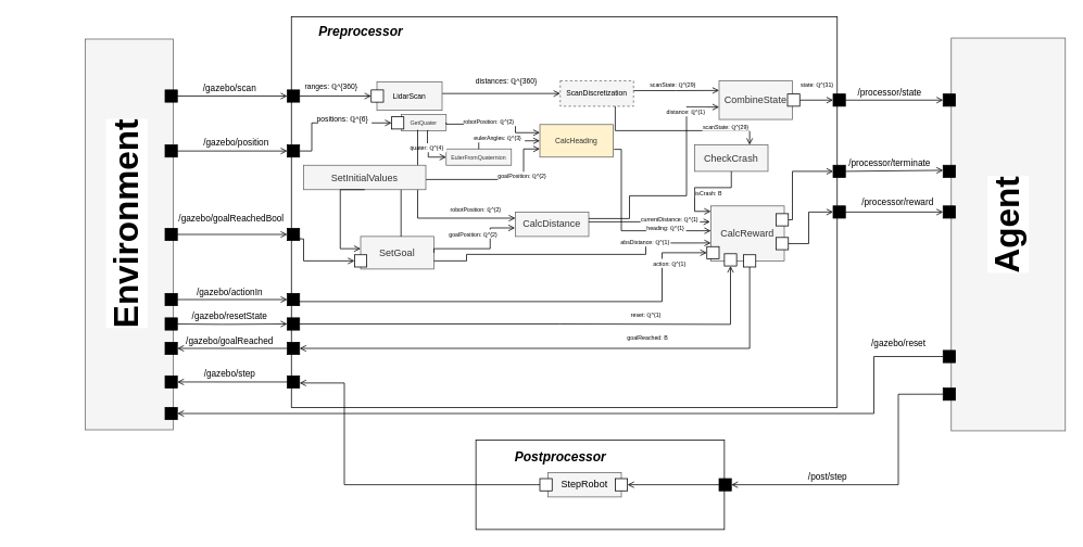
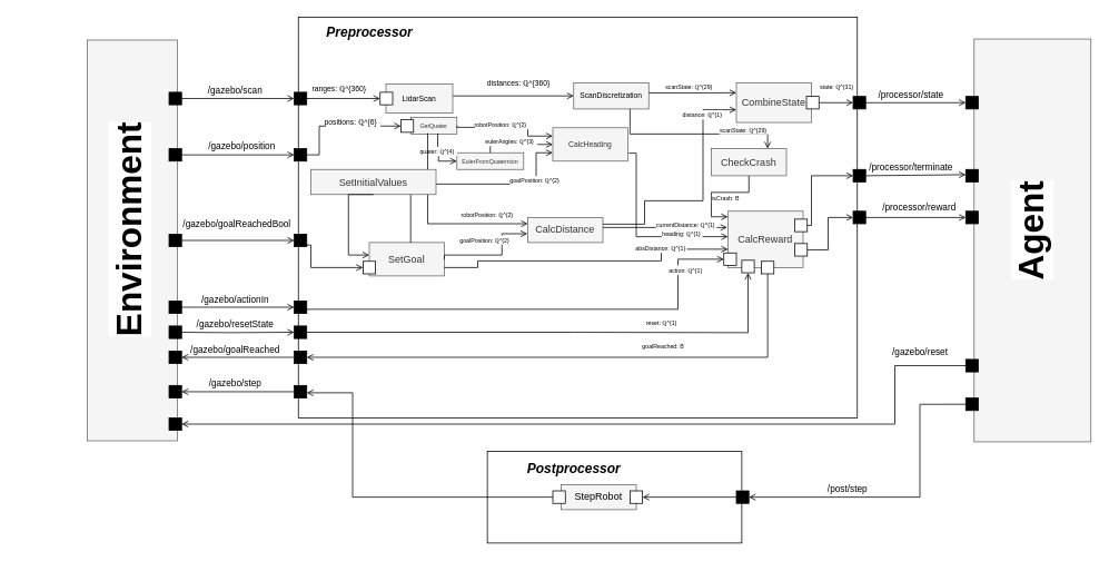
- <mxCell id="20" value="&lt;span style=&quot;color: rgb(0 , 0 , 0)&quot;&gt;ScanDiscretization&lt;/span&gt;" style="rounded=0;whiteSpace=wrap;html=1;fontSize=9;fillColor=#f5f5f5;strokeColor=#666666;shadow=0;sketch=0;glass=0;fontColor=#333333;dashed=1;" parent="1" vertex="1"><mxGeometry x="687" y="98.75" width="90" height="31.25" as="geometry" /></mxCell>
+ <mxCell id="20" value="&lt;span style=&quot;color: rgb(0 , 0 , 0)&quot;&gt;ScanDiscretization&lt;/span&gt;" style="rounded=0;whiteSpace=wrap;html=1;fontSize=9;fillColor=#f5f5f5;strokeColor=#666666;shadow=0;sketch=0;glass=0;fontColor=#333333;" parent="1" vertex="1"><mxGeometry x="687" y="98.75" width="90" height="31.25" as="geometry" /></mxCell>
- <mxCell id="19" value="CalcHeading" style="rounded=0;whiteSpace=wrap;html=1;fontSize=9;fillColor=#fff2cc;strokeColor=#666666;shadow=0;sketch=0;glass=0;fontColor=#333333;" parent="1" vertex="1"><mxGeometry x="662" y="152.5" width="90" height="40" as="geometry" /></mxCell>
+ <mxCell id="19" value="CalcHeading" style="rounded=0;whiteSpace=wrap;html=1;fontSize=9;fillColor=#F5F5F5;strokeColor=#666666;shadow=0;sketch=0;glass=0;fontColor=#333333;" parent="1" vertex="1"><mxGeometry x="662" y="152.5" width="90" height="40" as="geometry" /></mxCell>
